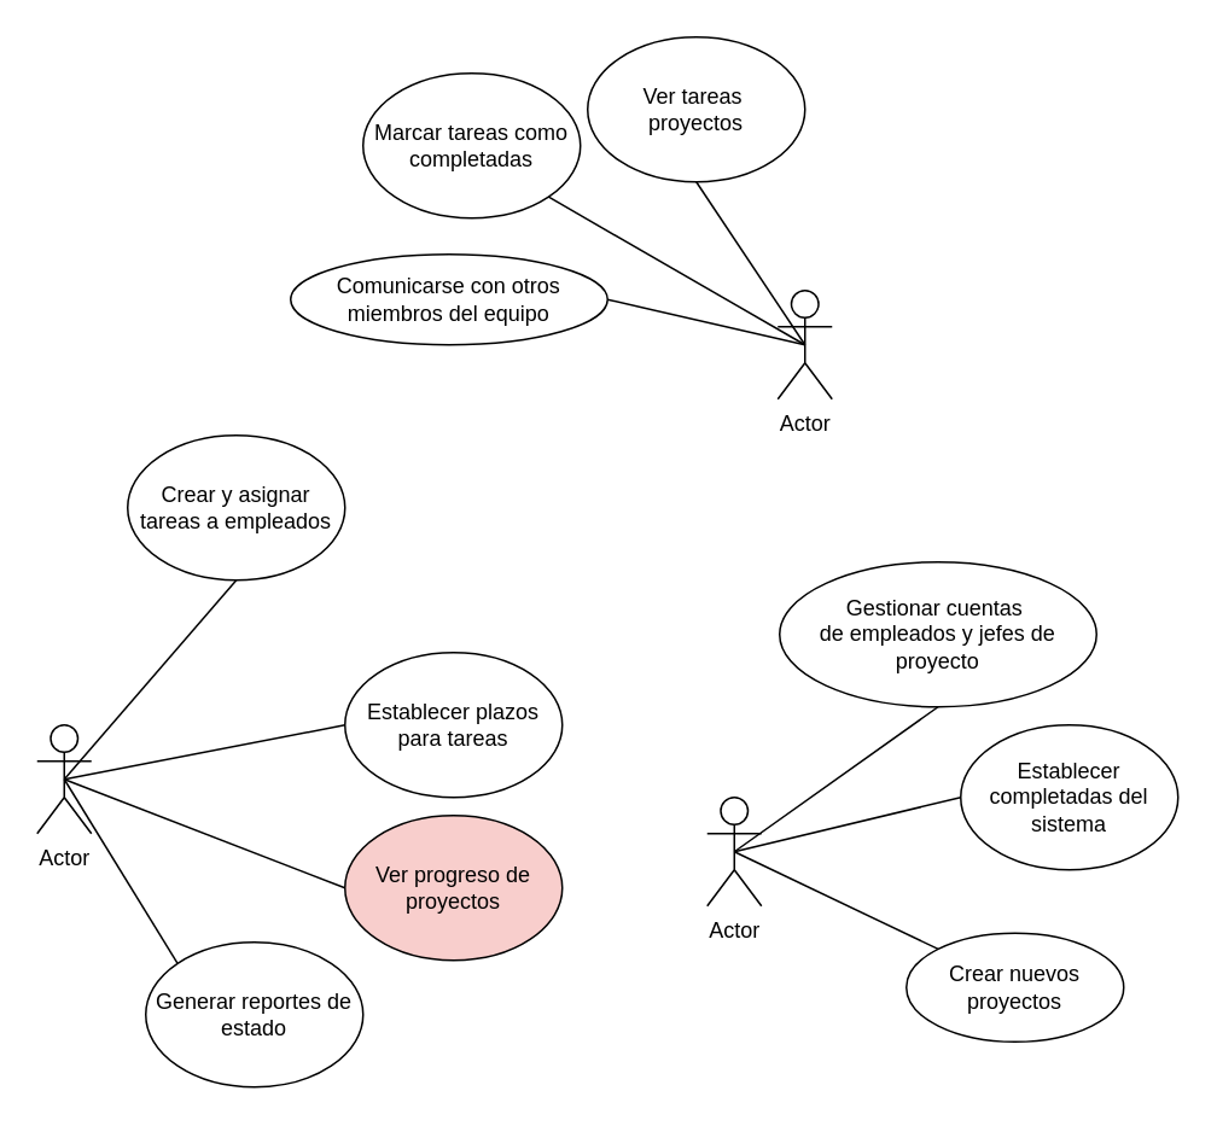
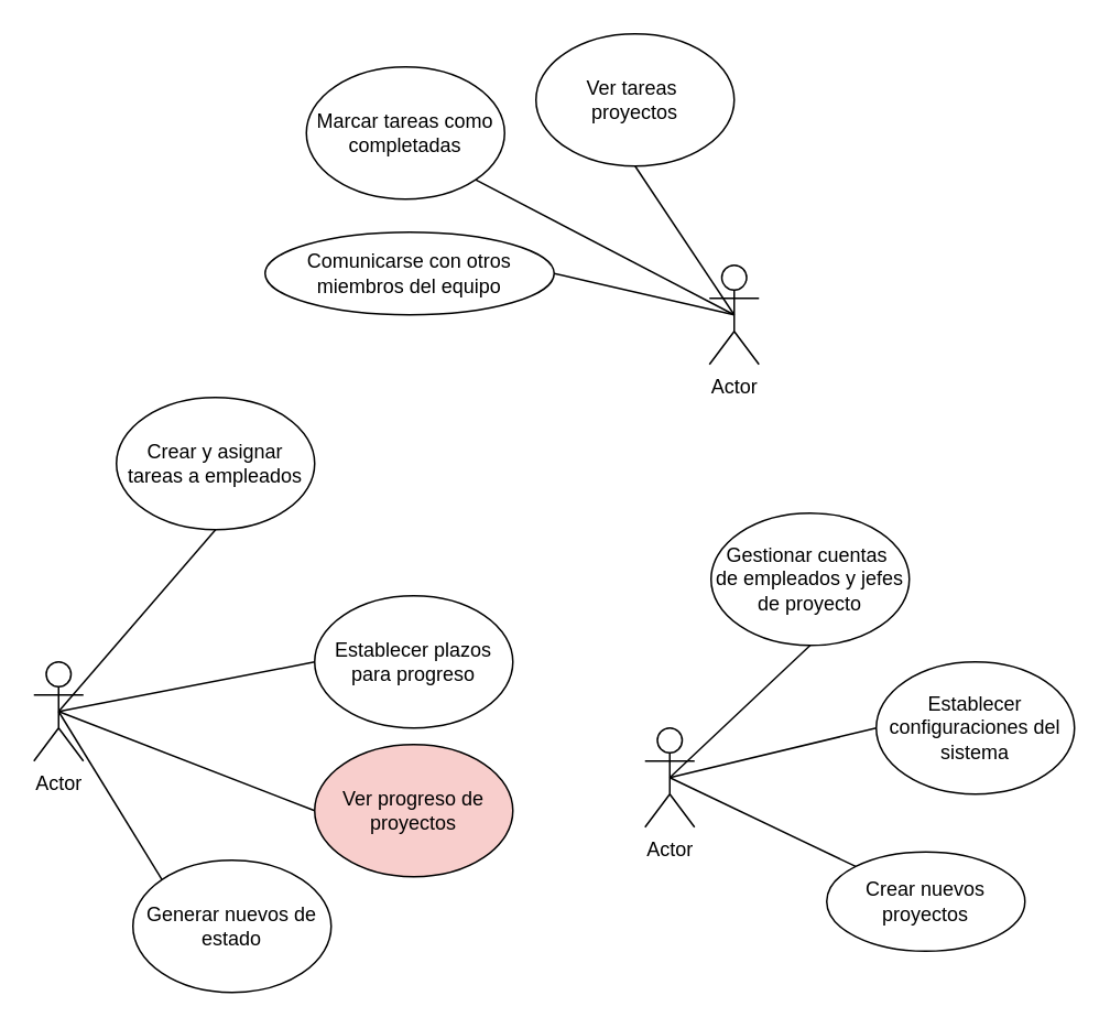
- <mxCell id="9" value="Marcar tareas como&lt;div&gt;completadas&lt;/div&gt;" style="ellipse;whiteSpace=wrap;html=1;" vertex="1" parent="1"><mxGeometry x="200" y="40" width="120" height="80" as="geometry" /></mxCell>
+ <mxCell id="9" value="Marcar tareas como&lt;div&gt;completadas&lt;/div&gt;" style="ellipse;whiteSpace=wrap;html=1;" vertex="1" parent="1"><mxGeometry x="185" y="40" width="120" height="80" as="geometry" /></mxCell>
- <mxCell id="12" value="Gestionar cuentas&amp;nbsp;&lt;div&gt;de empleados y jefes de proyecto&lt;/div&gt;" style="ellipse;whiteSpace=wrap;html=1;" vertex="1" parent="1"><mxGeometry x="430" y="310" width="175" height="80" as="geometry" /></mxCell>
+ <mxCell id="12" value="Gestionar cuentas&amp;nbsp;&lt;div&gt;de empleados y jefes de proyecto&lt;/div&gt;" style="ellipse;whiteSpace=wrap;html=1;" vertex="1" parent="1"><mxGeometry x="430" y="310" width="120" height="80" as="geometry" /></mxCell>
- <mxCell id="6" value="Establecer plazos para tareas" style="ellipse;whiteSpace=wrap;html=1;" vertex="1" parent="1"><mxGeometry x="190" y="360" width="120" height="80" as="geometry" /></mxCell>
+ <mxCell id="6" value="Establecer plazos para progreso" style="ellipse;whiteSpace=wrap;html=1;" vertex="1" parent="1"><mxGeometry x="190" y="360" width="120" height="80" as="geometry" /></mxCell>
- <mxCell id="13" value="Establecer completadas del sistema" style="ellipse;whiteSpace=wrap;html=1;" vertex="1" parent="1"><mxGeometry x="530" y="400" width="120" height="80" as="geometry" /></mxCell>
+ <mxCell id="13" value="Establecer configuraciones del sistema" style="ellipse;whiteSpace=wrap;html=1;" vertex="1" parent="1"><mxGeometry x="530" y="400" width="120" height="80" as="geometry" /></mxCell>
- <mxCell id="14" value="Generar reportes de estado" style="ellipse;whiteSpace=wrap;html=1;" vertex="1" parent="1"><mxGeometry x="80" y="520" width="120" height="80" as="geometry" /></mxCell>
+ <mxCell id="14" value="Generar nuevos de estado" style="ellipse;whiteSpace=wrap;html=1;" vertex="1" parent="1"><mxGeometry x="80" y="520" width="120" height="80" as="geometry" /></mxCell>
